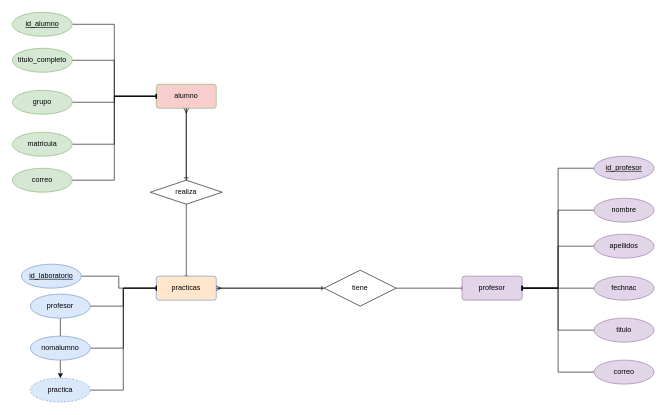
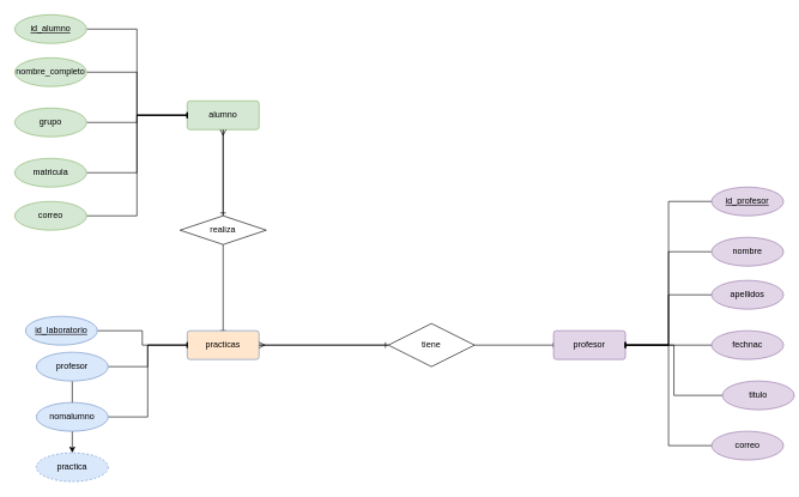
- <mxCell id="9" value="titulo_completo" style="ellipse;whiteSpace=wrap;html=1;align=center;fillColor=#d5e8d4;strokeColor=#82b366;" vertex="1" parent="1"><mxGeometry x="20" y="80" width="100" height="40" as="geometry" /></mxCell>
+ <mxCell id="9" value="nombre_completo" style="ellipse;whiteSpace=wrap;html=1;align=center;fillColor=#d5e8d4;strokeColor=#82b366;" vertex="1" parent="1"><mxGeometry x="20" y="80" width="100" height="40" as="geometry" /></mxCell>
- <mxCell id="3" value="alumno" style="rounded=1;arcSize=10;whiteSpace=wrap;html=1;align=center;fillColor=#f8cecc;strokeColor=#82b366;" vertex="1" parent="1"><mxGeometry x="260" y="140" width="100" height="40" as="geometry" /></mxCell>
+ <mxCell id="3" value="alumno" style="rounded=1;arcSize=10;whiteSpace=wrap;html=1;align=center;fillColor=#d5e8d4;strokeColor=#82b366;" vertex="1" parent="1"><mxGeometry x="260" y="140" width="100" height="40" as="geometry" /></mxCell>
- <mxCell id="43" value="titulo" style="ellipse;whiteSpace=wrap;html=1;align=center;fillColor=#e1d5e7;strokeColor=#9673a6;" vertex="1" parent="1"><mxGeometry x="990" y="530" width="100" height="40" as="geometry" /></mxCell>
+ <mxCell id="43" value="titulo" style="ellipse;whiteSpace=wrap;html=1;align=center;fillColor=#e1d5e7;strokeColor=#9673a6;" vertex="1" parent="1"><mxGeometry x="1005" y="530" width="100" height="40" as="geometry" /></mxCell>
- <mxCell id="26" style="edgeStyle=orthogonalEdgeStyle;rounded=0;orthogonalLoop=1;jettySize=auto;html=1;exitX=1;exitY=0.5;exitDx=0;exitDy=0;entryX=0;entryY=0.5;entryDx=0;entryDy=0;endArrow=baseDash;endFill=0;" edge="1" parent="1" source="27" target="18"><mxGeometry relative="1" as="geometry" /></mxCell>
